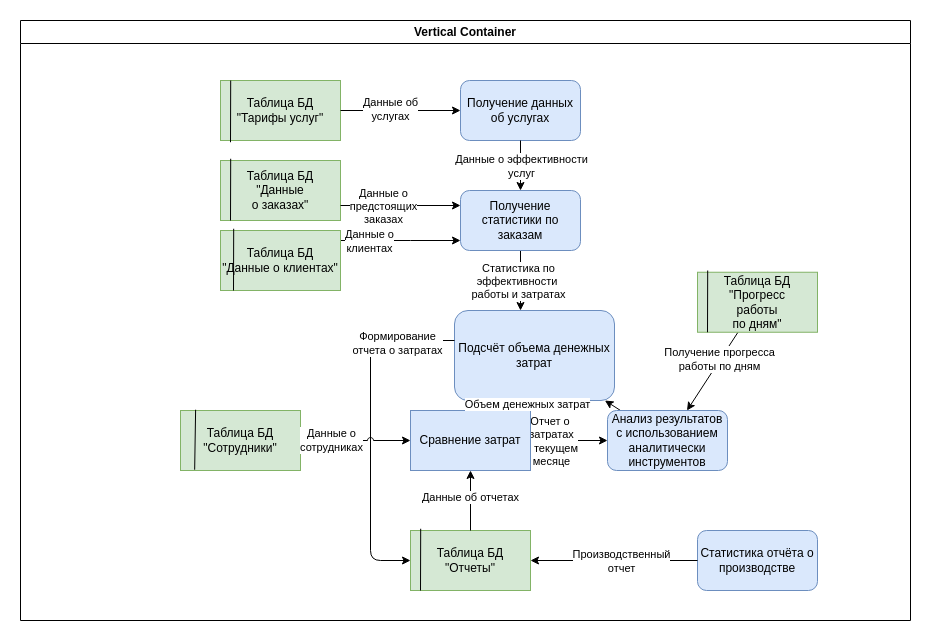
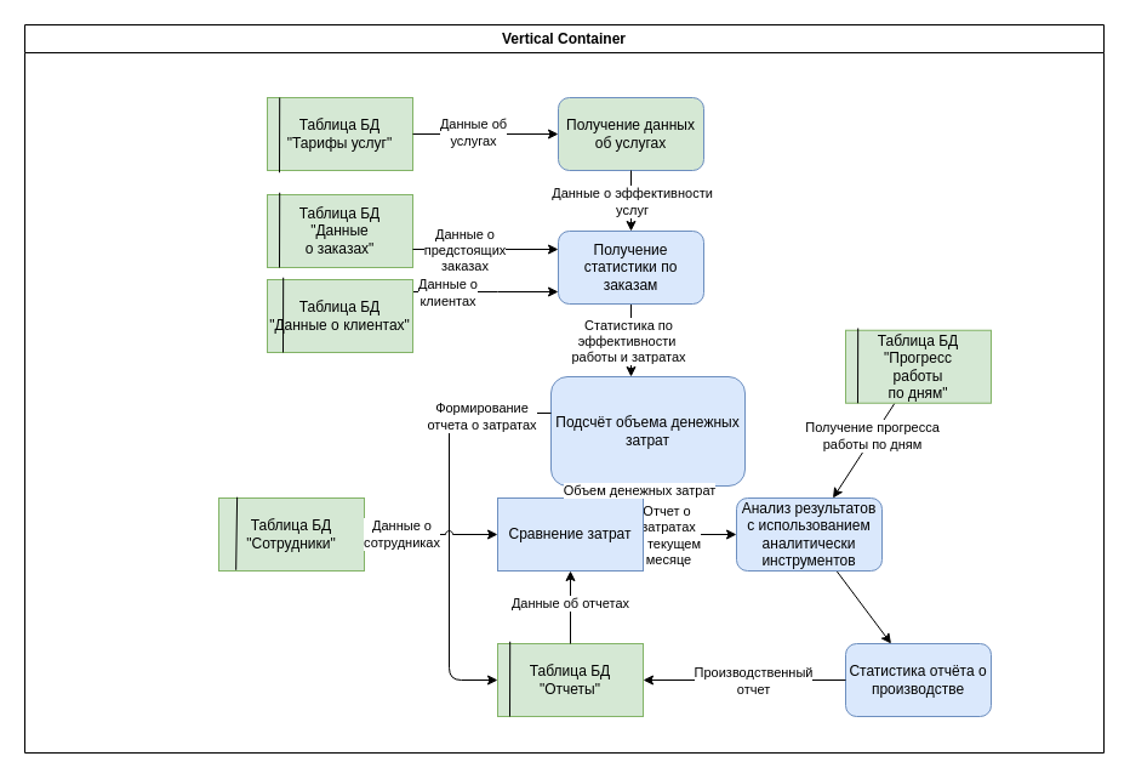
- <mxCell id="5" value="Получение данных об услугах" style="rounded=1;whiteSpace=wrap;html=1;fillColor=#dae8fc;strokeColor=#6c8ebf;" parent="2" vertex="1"><mxGeometry x="440" y="60" width="120" height="60" as="geometry" /></mxCell>
+ <mxCell id="5" value="Получение данных об услугах" style="rounded=1;whiteSpace=wrap;html=1;fillColor=#d5e8d4;strokeColor=#6c8ebf;" parent="2" vertex="1"><mxGeometry x="440" y="60" width="120" height="60" as="geometry" /></mxCell>
- <mxCell id="40" value="" style="edgeStyle=none;html=1;" parent="2" source="41" target="8" edge="1"><mxGeometry relative="1" as="geometry" /></mxCell>
+ <mxCell id="40" value="" style="edgeStyle=none;html=1;" parent="2" source="41" target="16" edge="1"><mxGeometry relative="1" as="geometry" /></mxCell>
